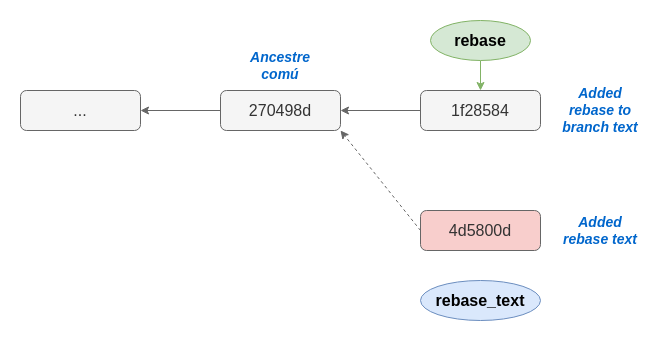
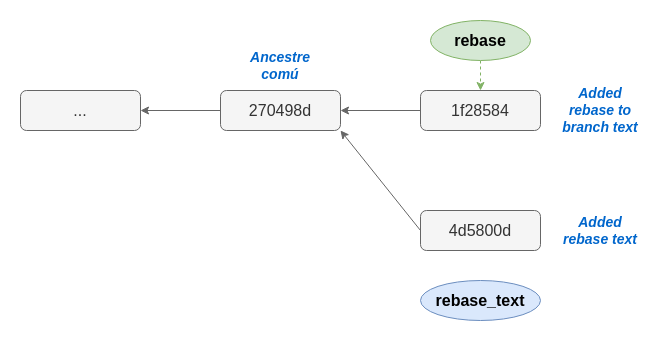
- <mxCell id="3" style="rounded=0;orthogonalLoop=1;jettySize=auto;html=1;fillColor=#d5e8d4;strokeColor=#82b366;" parent="1" source="4" target="9" edge="1"><mxGeometry relative="1" as="geometry"><mxPoint x="80" y="60" as="sourcePoint" /></mxGeometry></mxCell>
+ <mxCell id="3" style="rounded=0;orthogonalLoop=1;jettySize=auto;html=1;fillColor=#d5e8d4;strokeColor=#82b366;dashed=1;" parent="1" source="4" target="9" edge="1"><mxGeometry relative="1" as="geometry"><mxPoint x="80" y="60" as="sourcePoint" /></mxGeometry></mxCell>
- <mxCell id="11" style="rounded=0;orthogonalLoop=1;jettySize=auto;html=1;fillColor=#f5f5f5;strokeColor=#666666;exitX=0;exitY=0.5;exitDx=0;exitDy=0;entryX=1;entryY=1;entryDx=0;entryDy=0;dashed=1;" parent="1" source="8" target="7" edge="1"><mxGeometry relative="1" as="geometry"><mxPoint x="430" y="80" as="sourcePoint" /><mxPoint x="350" y="103" as="targetPoint" /></mxGeometry></mxCell>
+ <mxCell id="11" style="rounded=0;orthogonalLoop=1;jettySize=auto;html=1;fillColor=#f5f5f5;strokeColor=#666666;exitX=0;exitY=0.5;exitDx=0;exitDy=0;entryX=1;entryY=1;entryDx=0;entryDy=0;" parent="1" source="8" target="7" edge="1"><mxGeometry relative="1" as="geometry"><mxPoint x="430" y="80" as="sourcePoint" /><mxPoint x="350" y="103" as="targetPoint" /></mxGeometry></mxCell>
- <mxCell id="8" value="4d5800d" style="rounded=1;whiteSpace=wrap;html=1;fontSize=16;fillColor=#f8cecc;strokeColor=#666666;fontColor=#333333;" parent="1" vertex="1"><mxGeometry x="420" y="210" width="120" height="40" as="geometry" /></mxCell>
+ <mxCell id="8" value="4d5800d" style="rounded=1;whiteSpace=wrap;html=1;fontSize=16;fillColor=#f5f5f5;strokeColor=#666666;fontColor=#333333;" parent="1" vertex="1"><mxGeometry x="420" y="210" width="120" height="40" as="geometry" /></mxCell>
